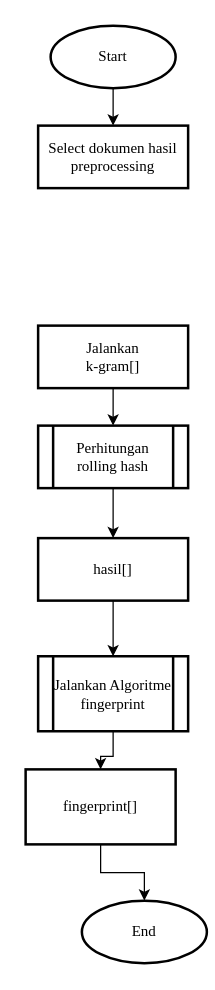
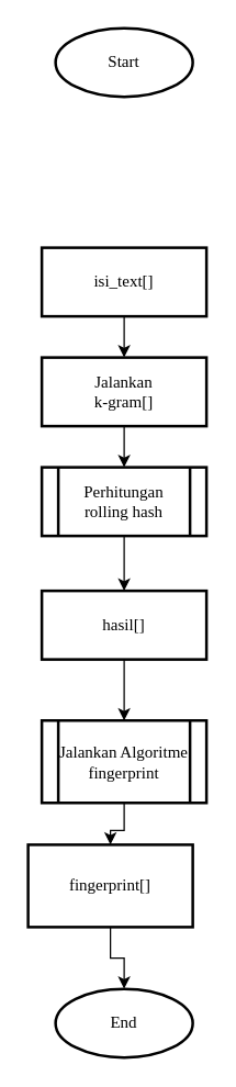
- <mxCell id="2" value="" style="edgeStyle=orthogonalEdgeStyle;rounded=0;orthogonalLoop=1;jettySize=auto;html=1;" parent="1" source="3" target="4" edge="1"><mxGeometry relative="1" as="geometry" /></mxCell>
- <mxCell id="4" value="&lt;font face=&quot;Times New Roman&quot;&gt;Select dokumen hasil preprocessing&lt;/font&gt;" style="whiteSpace=wrap;html=1;strokeWidth=2;" parent="1" vertex="1"><mxGeometry x="30" y="100" width="120" height="50" as="geometry" /></mxCell>
+ <mxCell id="6" value="&lt;font face=&quot;Times New Roman&quot;&gt;isi_text[]&lt;/font&gt;" style="whiteSpace=wrap;html=1;strokeWidth=2;" parent="1" vertex="1"><mxGeometry x="30" y="180" width="120" height="50" as="geometry" /></mxCell>
+ <mxCell id="5" value="" style="edgeStyle=orthogonalEdgeStyle;rounded=0;orthogonalLoop=1;jettySize=auto;html=1;" parent="1" source="6" target="8" edge="1"><mxGeometry relative="1" as="geometry" /></mxCell>
- <mxCell id="17" value="&lt;font face=&quot;Times New Roman&quot;&gt;End&lt;/font&gt;" style="strokeWidth=2;html=1;shape=mxgraph.flowchart.start_1;whiteSpace=wrap;" parent="1" vertex="1"><mxGeometry x="65" y="720" width="100" height="50" as="geometry" /></mxCell>
+ <mxCell id="17" value="&lt;font face=&quot;Times New Roman&quot;&gt;End&lt;/font&gt;" style="strokeWidth=2;html=1;shape=mxgraph.flowchart.start_1;whiteSpace=wrap;" parent="1" vertex="1"><mxGeometry x="40" y="720" width="100" height="50" as="geometry" /></mxCell>
